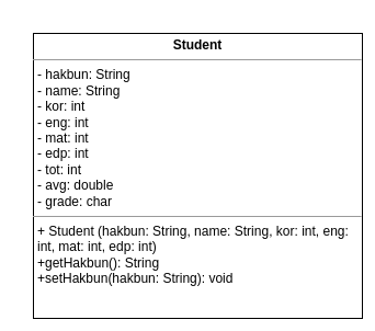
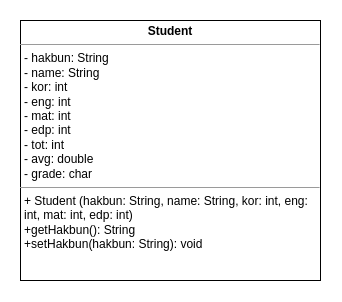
- <mxCell id="2" value="&lt;p style=&quot;margin:0px;margin-top:4px;text-align:center;&quot;&gt;&lt;b&gt;Student&lt;/b&gt;&lt;/p&gt;&lt;hr size=&quot;1&quot;&gt;&lt;p style=&quot;margin:0px;margin-left:4px;&quot;&gt;- hakbun: String&lt;/p&gt;&lt;p style=&quot;margin:0px;margin-left:4px;&quot;&gt;- name: String&lt;/p&gt;&lt;p style=&quot;margin:0px;margin-left:4px;&quot;&gt;- kor: int&lt;/p&gt;&lt;p style=&quot;margin:0px;margin-left:4px;&quot;&gt;- eng: int&lt;/p&gt;&lt;p style=&quot;margin:0px;margin-left:4px;&quot;&gt;- mat: int&lt;/p&gt;&lt;p style=&quot;margin:0px;margin-left:4px;&quot;&gt;- edp: int&lt;/p&gt;&lt;p style=&quot;margin:0px;margin-left:4px;&quot;&gt;- tot: int&lt;/p&gt;&lt;p style=&quot;margin:0px;margin-left:4px;&quot;&gt;- avg: double&lt;/p&gt;&lt;p style=&quot;margin:0px;margin-left:4px;&quot;&gt;- grade: char&lt;/p&gt;&lt;hr size=&quot;1&quot;&gt;&lt;p style=&quot;margin:0px;margin-left:4px;&quot;&gt;+ Student (hakbun: String, name: String, kor: int,&amp;nbsp;&lt;span style=&quot;background-color: initial;&quot;&gt;eng: int, mat: int, edp: int)&lt;/span&gt;&lt;/p&gt;&lt;p style=&quot;margin:0px;margin-left:4px;&quot;&gt;&lt;span style=&quot;background-color: initial;&quot;&gt;+getHakbun(): String&lt;/span&gt;&lt;/p&gt;&lt;p style=&quot;margin:0px;margin-left:4px;&quot;&gt;&lt;span style=&quot;background-color: initial;&quot;&gt;+setHakbun(hakbun: String): void&lt;/span&gt;&lt;/p&gt;" style="verticalAlign=top;align=left;overflow=fill;fontSize=12;fontFamily=Helvetica;html=1;whiteSpace=wrap;" vertex="1" parent="1"><mxGeometry x="30" y="30" width="300" height="260" as="geometry" /></mxCell>
+ <mxCell id="2" value="&lt;p style=&quot;margin:0px;margin-top:4px;text-align:center;&quot;&gt;&lt;b&gt;Student&lt;/b&gt;&lt;/p&gt;&lt;hr size=&quot;1&quot;&gt;&lt;p style=&quot;margin:0px;margin-left:4px;&quot;&gt;- hakbun: String&lt;/p&gt;&lt;p style=&quot;margin:0px;margin-left:4px;&quot;&gt;- name: String&lt;/p&gt;&lt;p style=&quot;margin:0px;margin-left:4px;&quot;&gt;- kor: int&lt;/p&gt;&lt;p style=&quot;margin:0px;margin-left:4px;&quot;&gt;- eng: int&lt;/p&gt;&lt;p style=&quot;margin:0px;margin-left:4px;&quot;&gt;- mat: int&lt;/p&gt;&lt;p style=&quot;margin:0px;margin-left:4px;&quot;&gt;- edp: int&lt;/p&gt;&lt;p style=&quot;margin:0px;margin-left:4px;&quot;&gt;- tot: int&lt;/p&gt;&lt;p style=&quot;margin:0px;margin-left:4px;&quot;&gt;- avg: double&lt;/p&gt;&lt;p style=&quot;margin:0px;margin-left:4px;&quot;&gt;- grade: char&lt;/p&gt;&lt;hr size=&quot;1&quot;&gt;&lt;p style=&quot;margin:0px;margin-left:4px;&quot;&gt;+ Student (hakbun: String, name: String, kor: int,&amp;nbsp;&lt;span style=&quot;background-color: initial;&quot;&gt;eng: int, mat: int, edp: int)&lt;/span&gt;&lt;/p&gt;&lt;p style=&quot;margin:0px;margin-left:4px;&quot;&gt;&lt;span style=&quot;background-color: initial;&quot;&gt;+getHakbun(): String&lt;/span&gt;&lt;/p&gt;&lt;p style=&quot;margin:0px;margin-left:4px;&quot;&gt;&lt;span style=&quot;background-color: initial;&quot;&gt;+setHakbun(hakbun: String): void&lt;/span&gt;&lt;/p&gt;" style="verticalAlign=top;align=left;overflow=fill;fontSize=12;fontFamily=Helvetica;html=1;whiteSpace=wrap;" vertex="1" parent="1"><mxGeometry x="20" y="20" width="300" height="260" as="geometry" /></mxCell>
